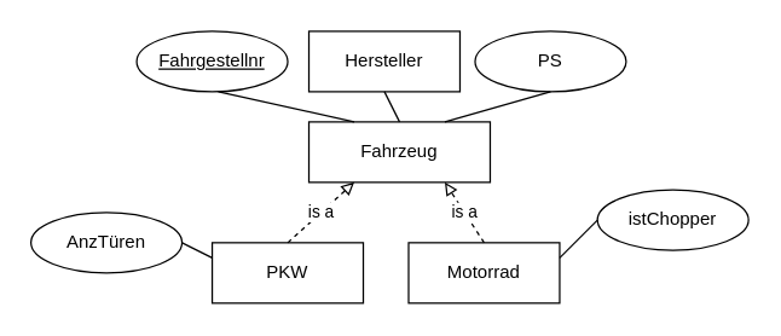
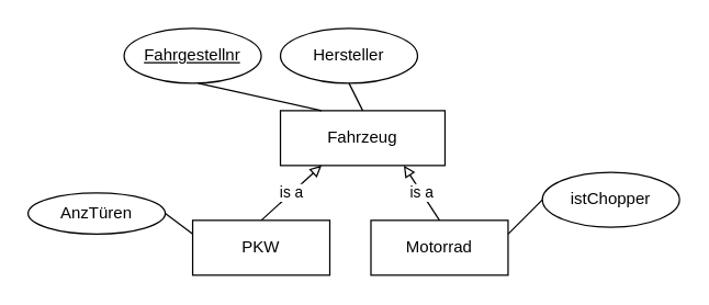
- <mxCell id="3" value="Hersteller" style="whiteSpace=wrap;html=1;align=center;rounded=0;" vertex="1" parent="1"><mxGeometry x="204" y="20" width="100" height="40" as="geometry" /></mxCell>
+ <mxCell id="3" value="Hersteller" style="ellipse;whiteSpace=wrap;html=1;align=center;" vertex="1" parent="1"><mxGeometry x="204" y="20" width="100" height="40" as="geometry" /></mxCell>
- <mxCell id="4" value="PS" style="ellipse;whiteSpace=wrap;html=1;align=center;" vertex="1" parent="1"><mxGeometry x="314" y="20" width="100" height="40" as="geometry" /></mxCell>
- <mxCell id="7" value="" style="endArrow=none;html=1;rounded=0;entryX=0.5;entryY=1;entryDx=0;entryDy=0;exitX=0.75;exitY=0;exitDx=0;exitDy=0;" edge="1" parent="1" source="2" target="4"><mxGeometry width="50" height="50" relative="1" as="geometry"><mxPoint x="264" y="90" as="sourcePoint" /><mxPoint x="264" y="70" as="targetPoint" /></mxGeometry></mxCell>
- <mxCell id="12" value="is a" style="endArrow=block;html=1;rounded=0;endFill=0;entryX=0.75;entryY=1;entryDx=0;entryDy=0;exitX=0.5;exitY=0;exitDx=0;exitDy=0;dashed=1;" edge="1" parent="1" source="10" target="2"><mxGeometry width="50" height="50" relative="1" as="geometry"><mxPoint x="200" y="170" as="sourcePoint" /><mxPoint x="239" y="130" as="targetPoint" /></mxGeometry></mxCell>
+ <mxCell id="12" value="is a" style="endArrow=block;html=1;rounded=0;endFill=0;entryX=0.75;entryY=1;entryDx=0;entryDy=0;exitX=0.5;exitY=0;exitDx=0;exitDy=0;" edge="1" parent="1" source="10" target="2"><mxGeometry width="50" height="50" relative="1" as="geometry"><mxPoint x="200" y="170" as="sourcePoint" /><mxPoint x="239" y="130" as="targetPoint" /></mxGeometry></mxCell>
- <mxCell id="11" value="is a" style="endArrow=block;html=1;rounded=0;endFill=0;entryX=0.25;entryY=1;entryDx=0;entryDy=0;exitX=0.5;exitY=0;exitDx=0;exitDy=0;dashed=1;" edge="1" parent="1" source="9" target="2"><mxGeometry width="50" height="50" relative="1" as="geometry"><mxPoint x="280" y="370" as="sourcePoint" /><mxPoint x="330" y="320" as="targetPoint" /></mxGeometry></mxCell>
+ <mxCell id="11" value="is a" style="endArrow=block;html=1;rounded=0;endFill=0;entryX=0.25;entryY=1;entryDx=0;entryDy=0;exitX=0.5;exitY=0;exitDx=0;exitDy=0;" edge="1" parent="1" source="9" target="2"><mxGeometry width="50" height="50" relative="1" as="geometry"><mxPoint x="280" y="370" as="sourcePoint" /><mxPoint x="330" y="320" as="targetPoint" /></mxGeometry></mxCell>
- <mxCell id="13" value="AnzTüren" style="ellipse;whiteSpace=wrap;html=1;align=center;" vertex="1" parent="1"><mxGeometry x="20" y="140" width="100" height="40" as="geometry" /></mxCell>
+ <mxCell id="13" value="AnzTüren" style="ellipse;whiteSpace=wrap;html=1;align=center;" vertex="1" parent="1"><mxGeometry x="20" y="140" width="100" height="30" as="geometry" /></mxCell>
